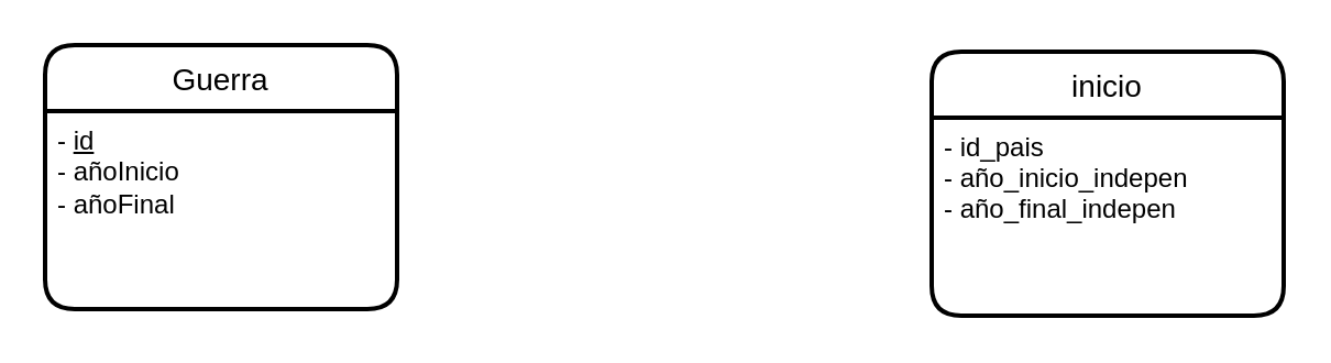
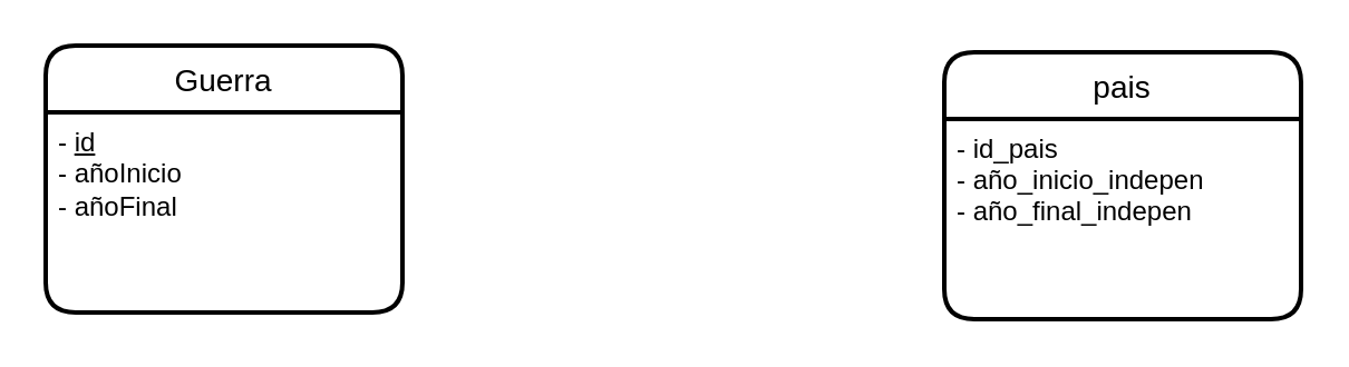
- <mxCell id="4" value="inicio" style="swimlane;childLayout=stackLayout;horizontal=1;startSize=30;horizontalStack=0;rounded=1;fontSize=14;fontStyle=0;strokeWidth=2;resizeParent=0;resizeLast=1;shadow=0;dashed=0;align=center;" vertex="1" parent="1"><mxGeometry x="423" y="23" width="160" height="120" as="geometry" /></mxCell>
+ <mxCell id="4" value="pais" style="swimlane;childLayout=stackLayout;horizontal=1;startSize=30;horizontalStack=0;rounded=1;fontSize=14;fontStyle=0;strokeWidth=2;resizeParent=0;resizeLast=1;shadow=0;dashed=0;align=center;" vertex="1" parent="1"><mxGeometry x="423" y="23" width="160" height="120" as="geometry" /></mxCell>
